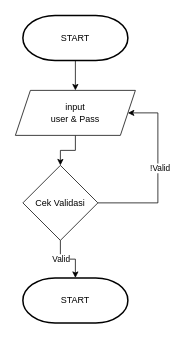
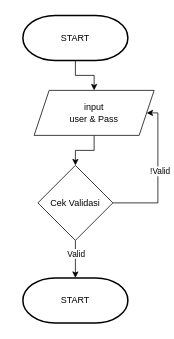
- <mxCell id="8" value="input&lt;br&gt;user &amp;amp; Pass" style="shape=parallelogram;perimeter=parallelogramPerimeter;whiteSpace=wrap;html=1;fixedSize=1;" parent="1" vertex="1"><mxGeometry x="20" y="120" width="160" height="60" as="geometry" /></mxCell>
+ <mxCell id="8" value="input&lt;br&gt;user &amp;amp; Pass" style="shape=parallelogram;perimeter=parallelogramPerimeter;whiteSpace=wrap;html=1;fixedSize=1;" parent="1" vertex="1"><mxGeometry x="45" y="120" width="160" height="60" as="geometry" /></mxCell>
- <mxCell id="6" value="Cek Validasi" style="rhombus;whiteSpace=wrap;html=1;" parent="1" vertex="1"><mxGeometry x="30" y="220" width="100" height="100" as="geometry" /></mxCell>
+ <mxCell id="6" value="Cek Validasi" style="rhombus;whiteSpace=wrap;html=1;" parent="1" vertex="1"><mxGeometry x="50" y="220" width="100" height="100" as="geometry" /></mxCell>
